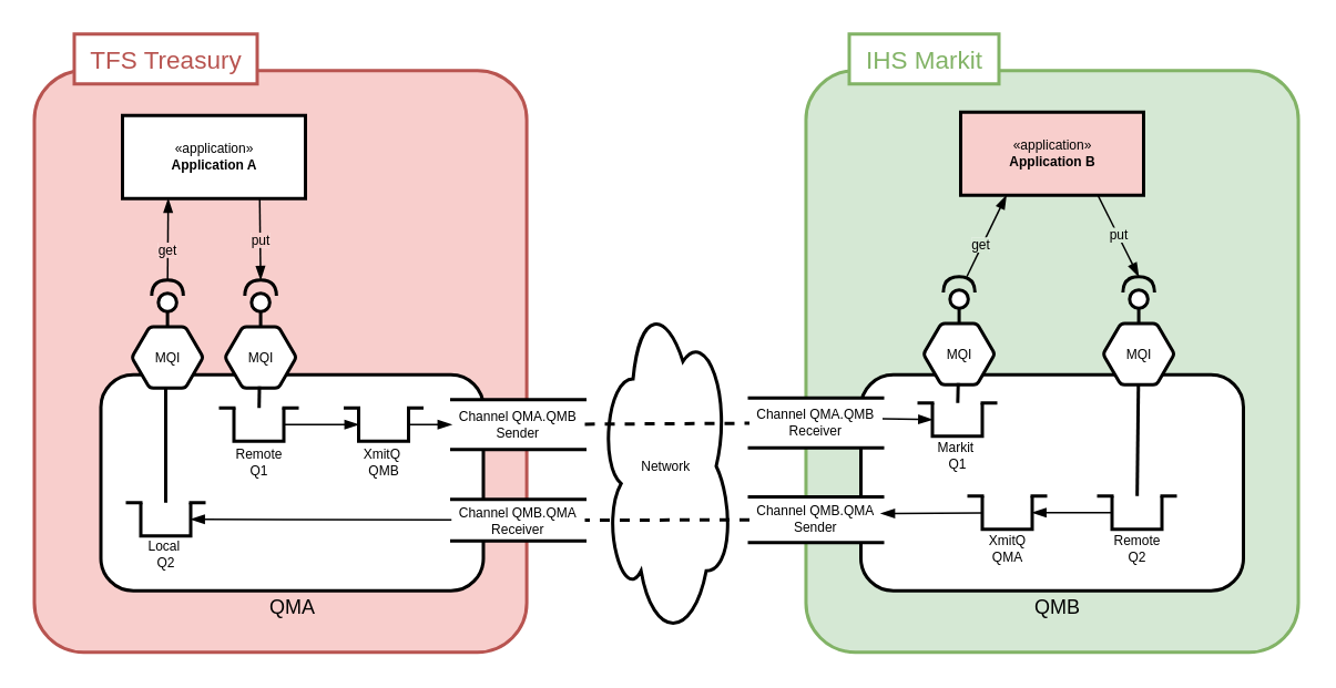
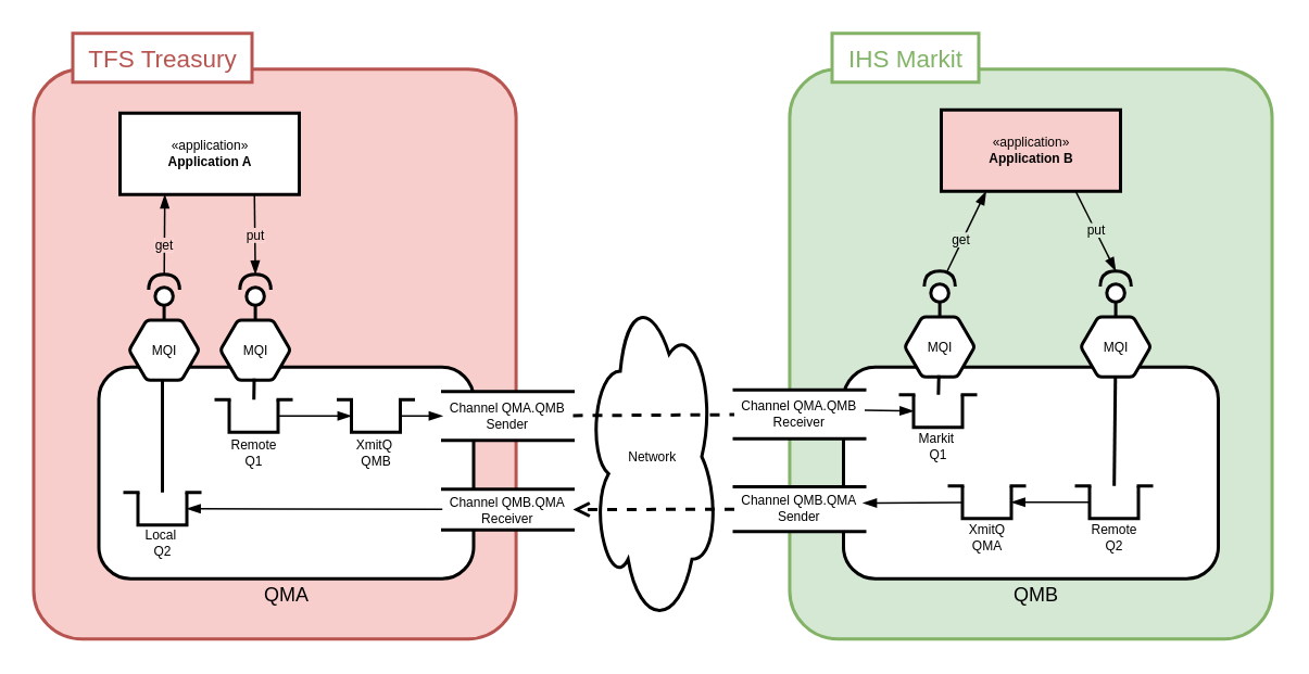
- <mxCell id="80" style="edgeStyle=none;rounded=0;orthogonalLoop=1;jettySize=auto;html=1;entryX=0.5;entryY=0;entryDx=0;entryDy=0;endArrow=none;endFill=0;strokeWidth=2;fontSize=8;dashed=1;" parent="1" source="50" target="28" edge="1"><mxGeometry relative="1" as="geometry" /></mxCell>
+ <mxCell id="80" style="edgeStyle=none;rounded=0;orthogonalLoop=1;jettySize=auto;html=1;entryX=0.5;entryY=0;entryDx=0;entryDy=0;endArrow=open;endFill=0;strokeWidth=2;fontSize=8;dashed=1;" parent="1" source="50" target="28" edge="1"><mxGeometry relative="1" as="geometry" /></mxCell>
